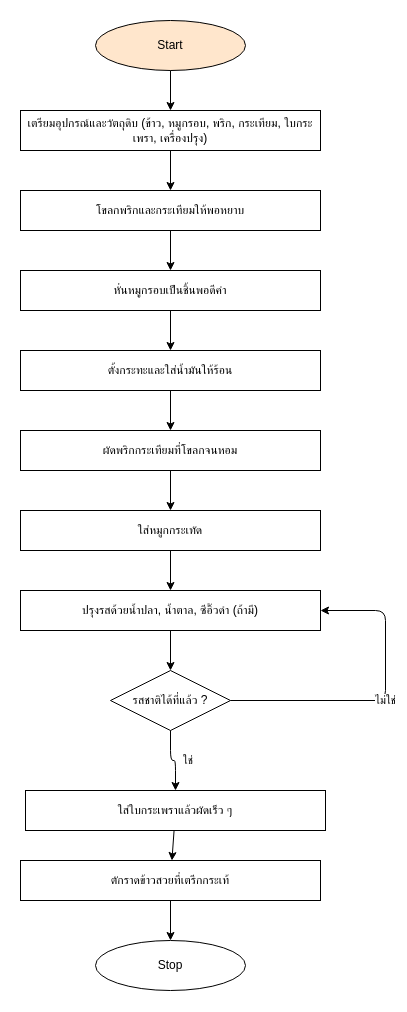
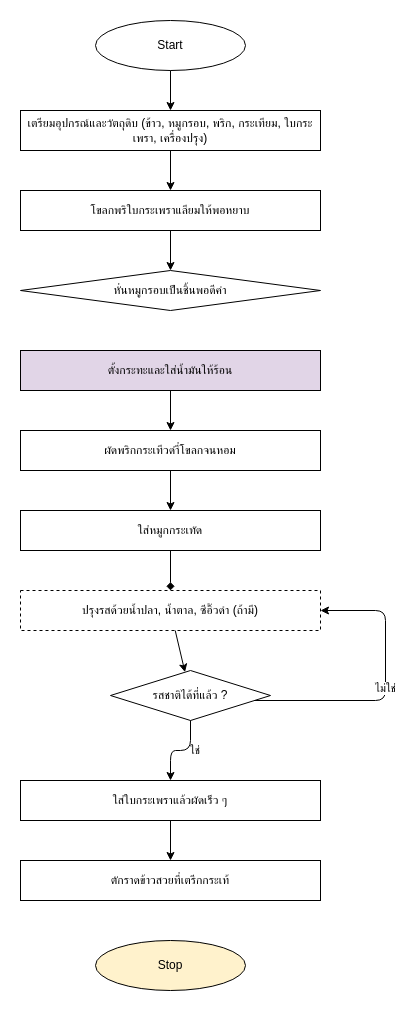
- <mxCell id="2" value="Start" style="ellipse;whiteSpace=wrap;html=1;fillColor=#ffe6cc;" vertex="1" parent="1"><mxGeometry x="95" y="20" width="150" height="50" as="geometry" /></mxCell>
+ <mxCell id="2" value="Start" style="ellipse;whiteSpace=wrap;html=1;" vertex="1" parent="1"><mxGeometry x="95" y="20" width="150" height="50" as="geometry" /></mxCell>
- <mxCell id="5" value="โขลกพริกและกระเทียมให้พอหยาบ" style="rounded=0;whiteSpace=wrap;html=1;" vertex="1" parent="1"><mxGeometry x="20" y="190" width="300" height="40" as="geometry" /></mxCell>
+ <mxCell id="5" value="โขลกพริใบกระเพราแลียมให้พอหยาบ" style="rounded=0;whiteSpace=wrap;html=1;" vertex="1" parent="1"><mxGeometry x="20" y="190" width="300" height="40" as="geometry" /></mxCell>
- <mxCell id="7" value="หั่นหมูกรอบเป็นชิ้นพอดีคำ" style="rounded=0;whiteSpace=wrap;html=1;" vertex="1" parent="1"><mxGeometry x="20" y="270" width="300" height="40" as="geometry" /></mxCell>
+ <mxCell id="7" value="หั่นหมูกรอบเป็นชิ้นพอดีคำ" style="rhombus;whiteSpace=wrap;html=1;" vertex="1" parent="1"><mxGeometry x="20" y="270" width="300" height="40" as="geometry" /></mxCell>
- <mxCell id="10" value="" style="endArrow=classic;html=1;" edge="1" parent="1" source="7" target="9"><mxGeometry width="50" height="50" relative="1" as="geometry"><mxPoint x="170" y="310" as="sourcePoint" /><mxPoint x="170" y="340" as="targetPoint" /></mxGeometry></mxCell>
- <mxCell id="9" value="ตั้งกระทะและใส่น้ำมันให้ร้อน" style="rounded=0;whiteSpace=wrap;html=1;" vertex="1" parent="1"><mxGeometry x="20" y="350" width="300" height="40" as="geometry" /></mxCell>
+ <mxCell id="9" value="ตั้งกระทะและใส่น้ำมันให้ร้อน" style="rounded=0;whiteSpace=wrap;html=1;fillColor=#e1d5e7;" vertex="1" parent="1"><mxGeometry x="20" y="350" width="300" height="40" as="geometry" /></mxCell>
- <mxCell id="11" value="ผัดพริกกระเทียมที่โขลกจนหอม" style="rounded=0;whiteSpace=wrap;html=1;" vertex="1" parent="1"><mxGeometry x="20" y="430" width="300" height="40" as="geometry" /></mxCell>
+ <mxCell id="11" value="ผัดพริกกระเทีวดำี่โขลกจนหอม" style="rounded=0;whiteSpace=wrap;html=1;" vertex="1" parent="1"><mxGeometry x="20" y="430" width="300" height="40" as="geometry" /></mxCell>
- <mxCell id="16" value="" style="endArrow=classic;html=1;" edge="1" parent="1" source="13" target="15"><mxGeometry width="50" height="50" relative="1" as="geometry"><mxPoint x="170" y="550" as="sourcePoint" /><mxPoint x="170" y="580" as="targetPoint" /></mxGeometry></mxCell>
+ <mxCell id="16" value="" style="endArrow=diamond;html=1;" edge="1" parent="1" source="13" target="15"><mxGeometry width="50" height="50" relative="1" as="geometry"><mxPoint x="170" y="550" as="sourcePoint" /><mxPoint x="170" y="580" as="targetPoint" /></mxGeometry></mxCell>
- <mxCell id="15" value="ปรุงรสด้วยน้ำปลา, น้ำตาล, ซีอิ๊วดำ (ถ้ามี)" style="rounded=0;whiteSpace=wrap;html=1;" vertex="1" parent="1"><mxGeometry x="20" y="590" width="300" height="40" as="geometry" /></mxCell>
+ <mxCell id="15" value="ปรุงรสด้วยน้ำปลา, น้ำตาล, ซีอิ๊วดำ (ถ้ามี)" style="rounded=0;whiteSpace=wrap;html=1;dashed=1;" vertex="1" parent="1"><mxGeometry x="20" y="590" width="300" height="40" as="geometry" /></mxCell>
- <mxCell id="17" value="รสชาติได้ที่แล้ว ?" style="rhombus;whiteSpace=wrap;html=1;" vertex="1" parent="1"><mxGeometry x="110" y="670" width="120" height="60" as="geometry" /></mxCell>
+ <mxCell id="17" value="รสชาติได้ที่แล้ว ?" style="rhombus;whiteSpace=wrap;html=1;" vertex="1" parent="1"><mxGeometry x="110" y="670" width="160" height="50" as="geometry" /></mxCell>
- <mxCell id="20" value="ใส่ใบกระเพราแล้วผัดเร็ว ๆ" style="rounded=0;whiteSpace=wrap;html=1;" vertex="1" parent="1"><mxGeometry x="25" y="790" width="300" height="40" as="geometry" /></mxCell>
+ <mxCell id="20" value="ใส่ใบกระเพราแล้วผัดเร็ว ๆ" style="rounded=0;whiteSpace=wrap;html=1;" vertex="1" parent="1"><mxGeometry x="20" y="780" width="300" height="40" as="geometry" /></mxCell>
- <mxCell id="25" value="" style="endArrow=classic;html=1;" edge="1" parent="1" source="22" target="24"><mxGeometry width="50" height="50" relative="1" as="geometry"><mxPoint x="170" y="900" as="sourcePoint" /><mxPoint x="170" y="930" as="targetPoint" /></mxGeometry></mxCell>
- <mxCell id="24" value="Stop" style="ellipse;whiteSpace=wrap;html=1;" vertex="1" parent="1"><mxGeometry x="95" y="940" width="150" height="50" as="geometry" /></mxCell>
+ <mxCell id="24" value="Stop" style="ellipse;whiteSpace=wrap;html=1;fillColor=#fff2cc;" vertex="1" parent="1"><mxGeometry x="95" y="940" width="150" height="50" as="geometry" /></mxCell>
